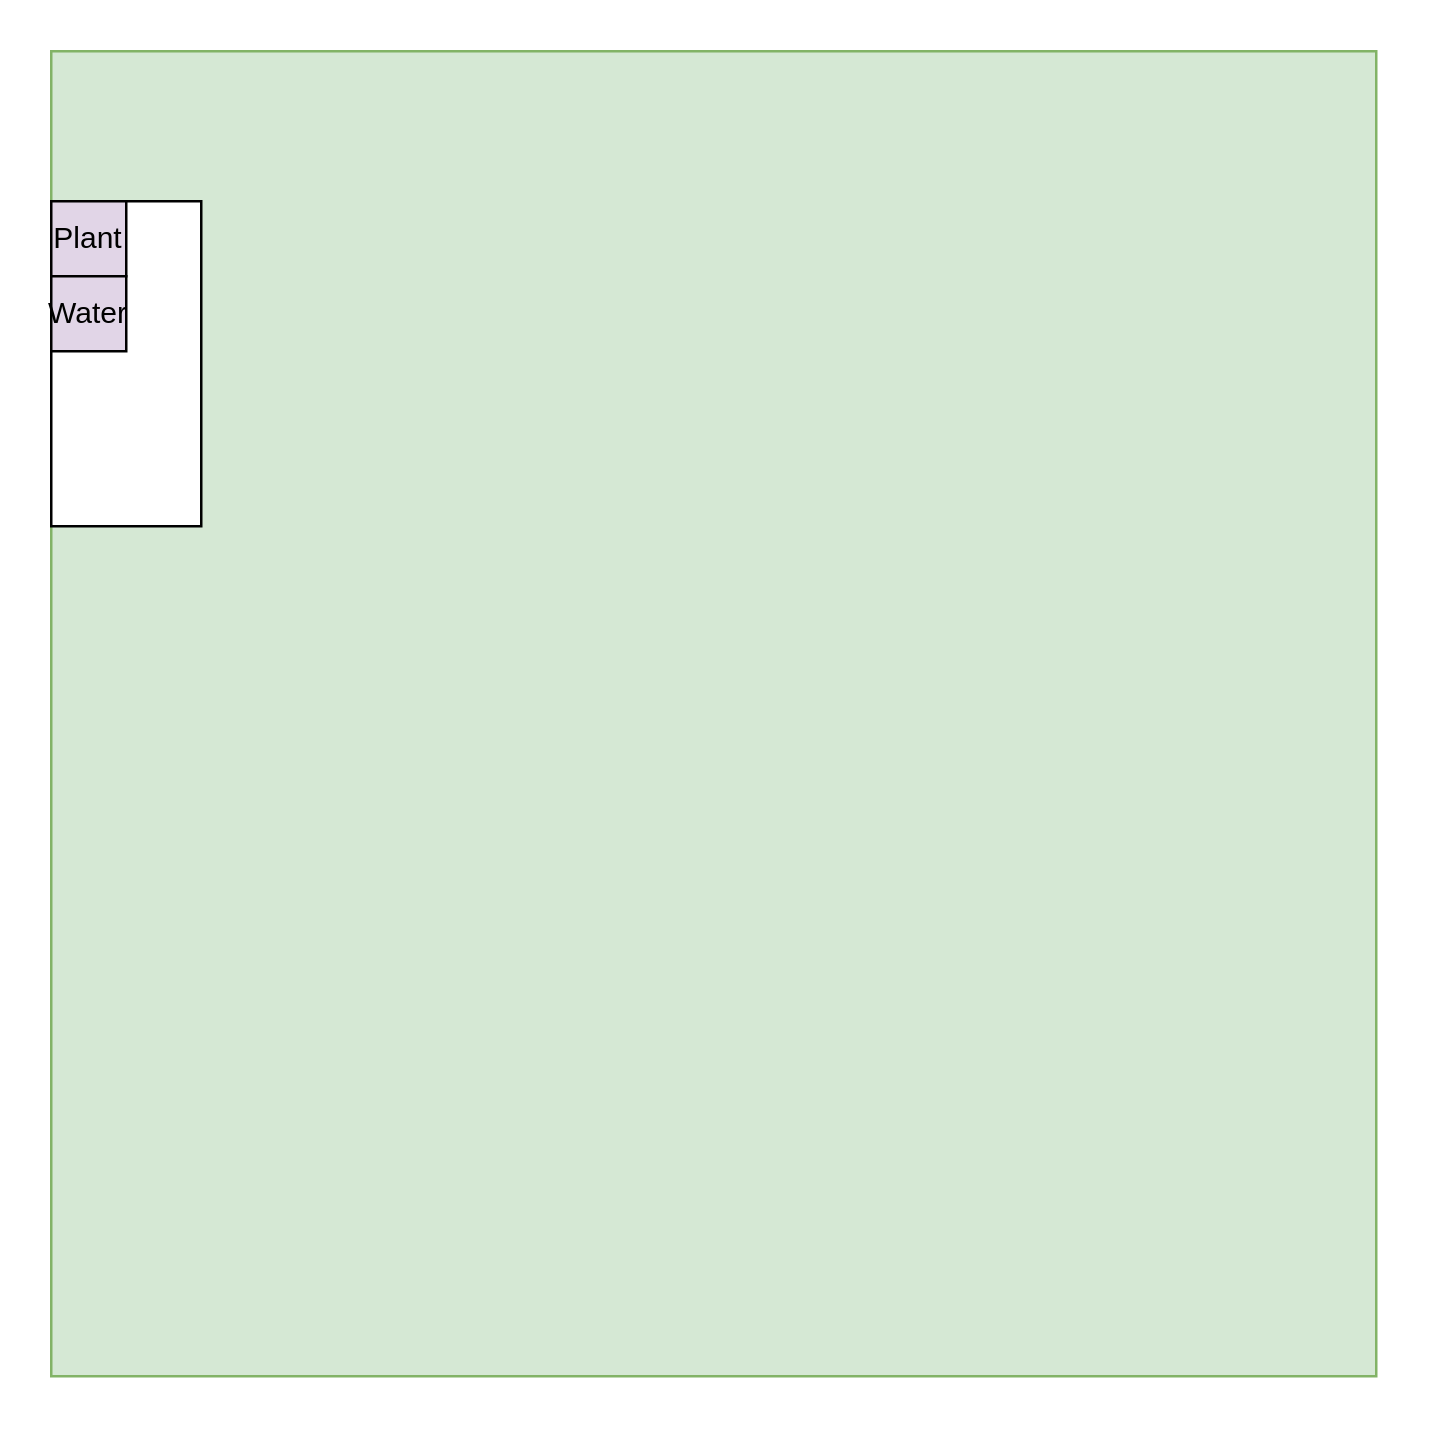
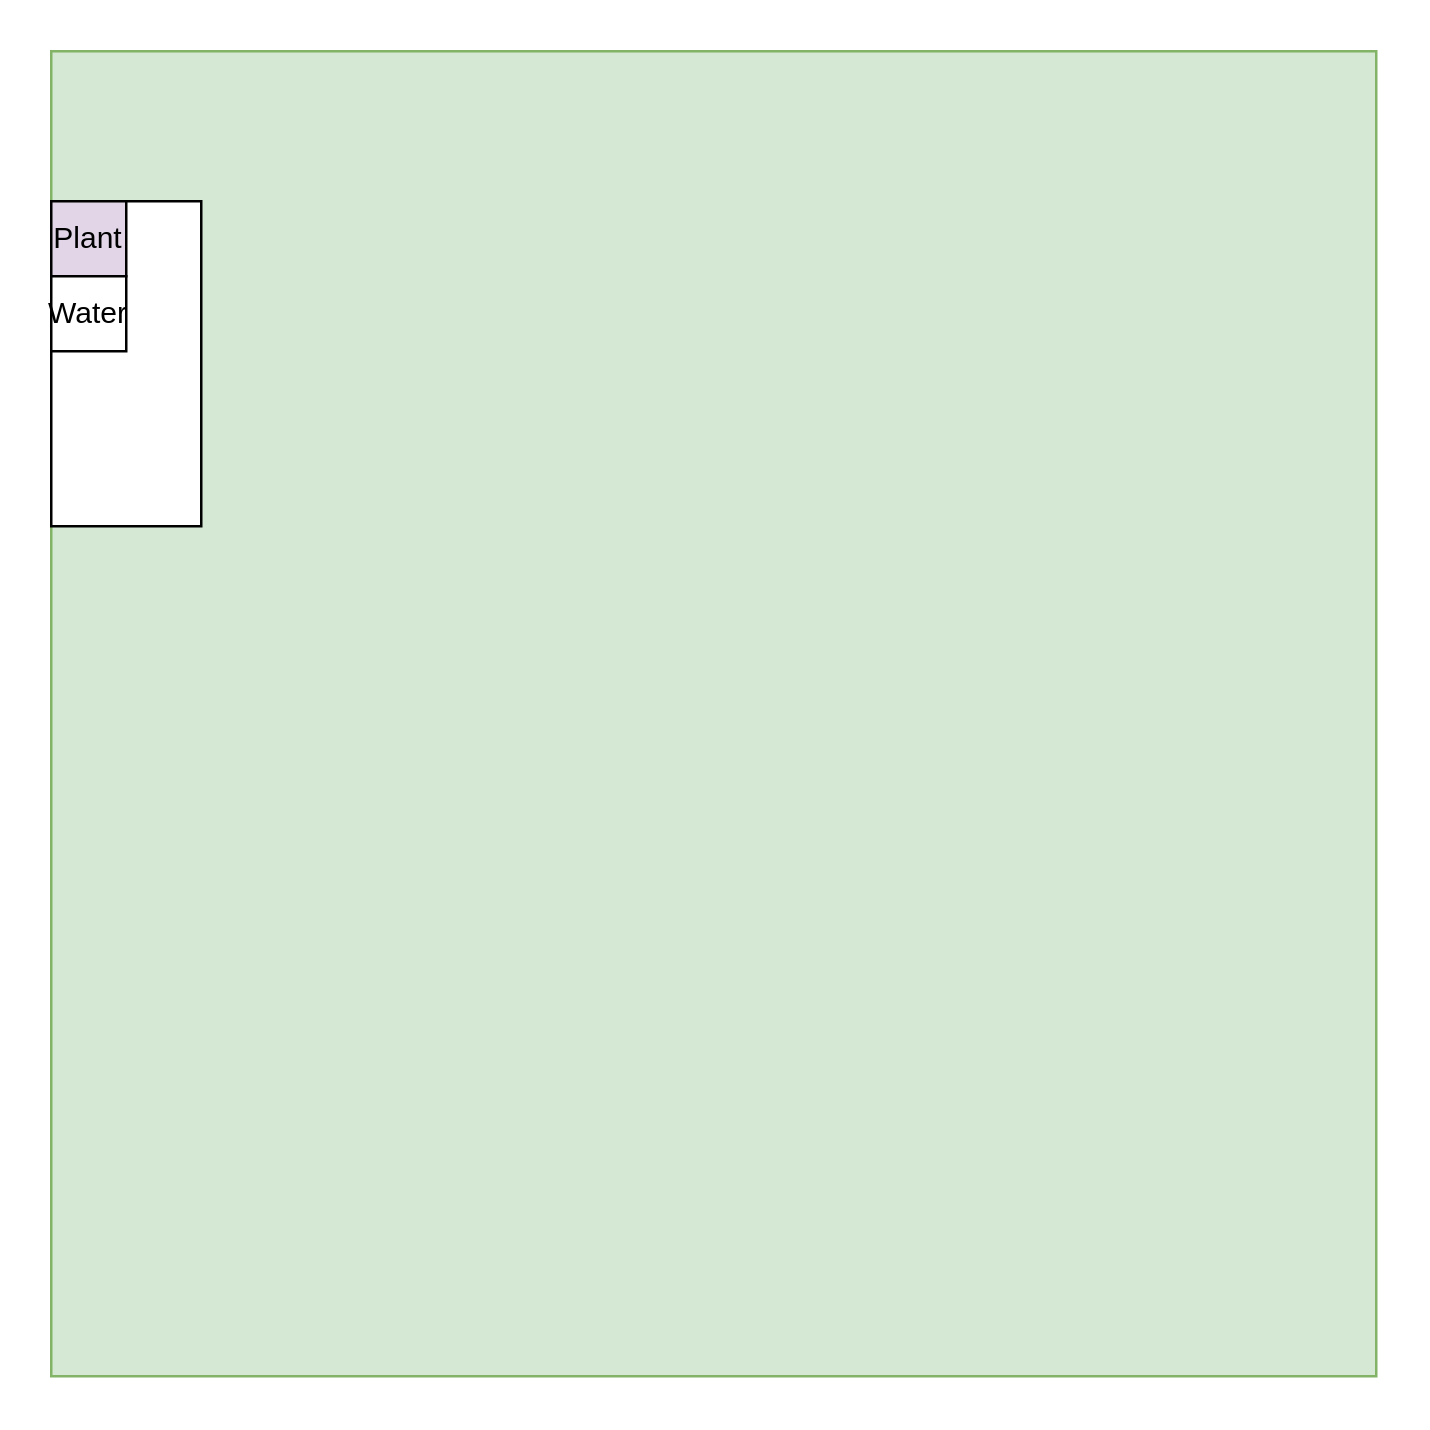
- <mxCell id="5" value="Water" style="whiteSpace=wrap;html=1;aspect=fixed;fillColor=#e1d5e7;" vertex="1" parent="1"><mxGeometry x="20" y="110" width="30" height="30" as="geometry" /></mxCell>
+ <mxCell id="5" value="Water" style="whiteSpace=wrap;html=1;aspect=fixed;" vertex="1" parent="1"><mxGeometry x="20" y="110" width="30" height="30" as="geometry" /></mxCell>
